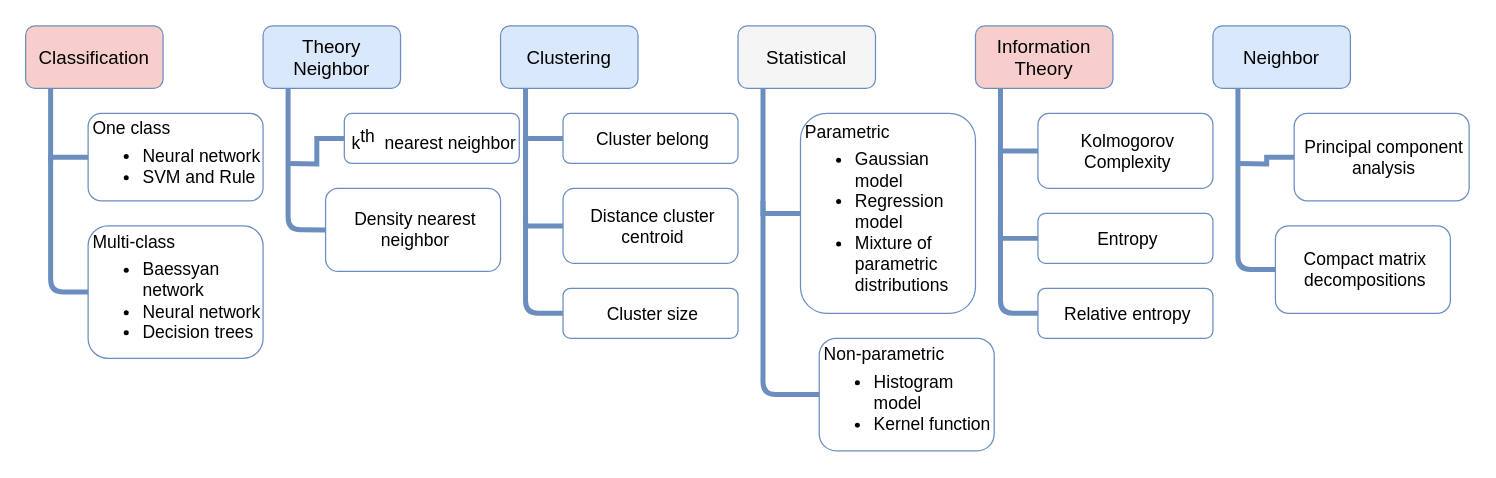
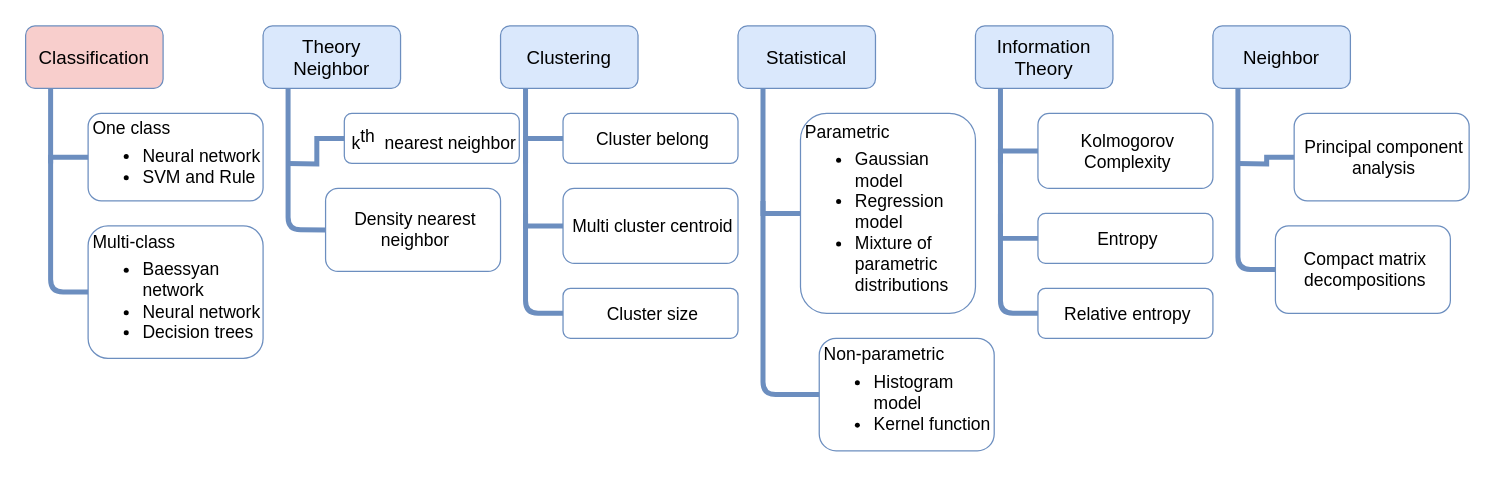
- <mxCell id="20" value="Statistical" style="rounded=1;whiteSpace=wrap;html=1;fillColor=#f5f5f5;strokeColor=#6c8ebf;fontSize=15;" vertex="1" parent="1"><mxGeometry x="590" y="20" width="110" height="50" as="geometry" /></mxCell>
+ <mxCell id="20" value="Statistical" style="rounded=1;whiteSpace=wrap;html=1;fillColor=#dae8fc;strokeColor=#6c8ebf;fontSize=15;" vertex="1" parent="1"><mxGeometry x="590" y="20" width="110" height="50" as="geometry" /></mxCell>
- <mxCell id="25" value="&lt;span style=&quot;font-size: 15px;&quot;&gt;Information Theory&lt;/span&gt;" style="rounded=1;whiteSpace=wrap;html=1;fillColor=#f8cecc;strokeColor=#6c8ebf;fontSize=15;" vertex="1" parent="1"><mxGeometry x="780" y="20" width="110" height="50" as="geometry" /></mxCell>
+ <mxCell id="25" value="&lt;span style=&quot;font-size: 15px;&quot;&gt;Information Theory&lt;/span&gt;" style="rounded=1;whiteSpace=wrap;html=1;fillColor=#dae8fc;strokeColor=#6c8ebf;fontSize=15;" vertex="1" parent="1"><mxGeometry x="780" y="20" width="110" height="50" as="geometry" /></mxCell>
- <mxCell id="18" value="&lt;p style=&quot;line-height: 0% ; font-size: 14px&quot;&gt;&lt;span style=&quot;text-align: left ; font-size: 14px ; line-height: 120%&quot;&gt;Distance cluster centroid&lt;/span&gt;&lt;br style=&quot;font-size: 14px&quot;&gt;&lt;/p&gt;&lt;p style=&quot;font-size: 14px&quot;&gt;&lt;/p&gt;" style="rounded=1;whiteSpace=wrap;html=1;strokeColor=#6c8ebf;fillColor=none;fontSize=14;horizontal=1;spacing=0;align=center;spacingLeft=4;" vertex="1" parent="1"><mxGeometry x="450" y="150" width="140" height="60" as="geometry" /></mxCell>
+ <mxCell id="18" value="&lt;p style=&quot;line-height: 0% ; font-size: 14px&quot;&gt;&lt;span style=&quot;text-align: left ; font-size: 14px ; line-height: 120%&quot;&gt;Multi cluster centroid&lt;/span&gt;&lt;br style=&quot;font-size: 14px&quot;&gt;&lt;/p&gt;&lt;p style=&quot;font-size: 14px&quot;&gt;&lt;/p&gt;" style="rounded=1;whiteSpace=wrap;html=1;strokeColor=#6c8ebf;fillColor=none;fontSize=14;horizontal=1;spacing=0;align=center;spacingLeft=4;" vertex="1" parent="1"><mxGeometry x="450" y="150" width="140" height="60" as="geometry" /></mxCell>
